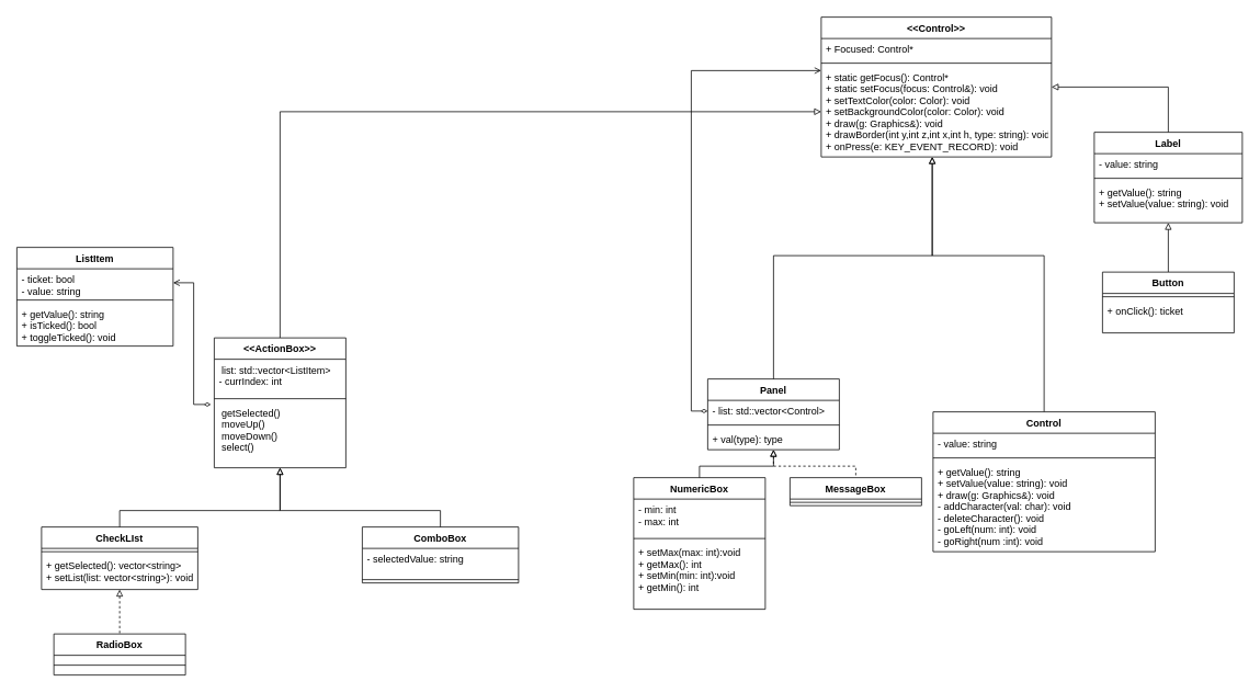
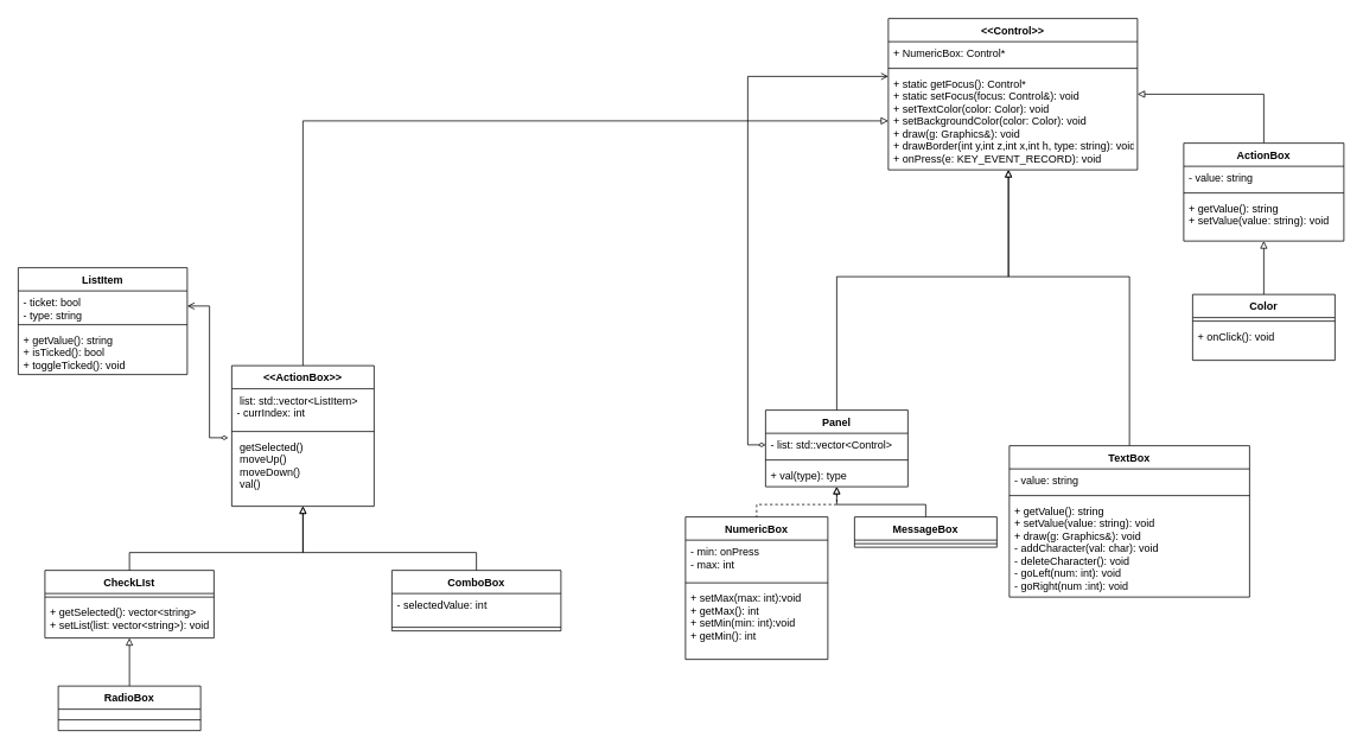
- <mxCell id="19" value="+ Focused: Control*" style="text;strokeColor=none;fillColor=none;align=left;verticalAlign=top;spacingLeft=4;spacingRight=4;overflow=hidden;rotatable=0;points=[[0,0.5],[1,0.5]];portConstraint=eastwest;" parent="18" vertex="1"><mxGeometry y="26" width="280" height="26" as="geometry" /></mxCell>
+ <mxCell id="19" value="+ NumericBox: Control*" style="text;strokeColor=none;fillColor=none;align=left;verticalAlign=top;spacingLeft=4;spacingRight=4;overflow=hidden;rotatable=0;points=[[0,0.5],[1,0.5]];portConstraint=eastwest;" parent="18" vertex="1"><mxGeometry y="26" width="280" height="26" as="geometry" /></mxCell>
- <mxCell id="32" value="Label" style="swimlane;fontStyle=1;align=center;verticalAlign=top;childLayout=stackLayout;horizontal=1;startSize=26;horizontalStack=0;resizeParent=1;resizeParentMax=0;resizeLast=0;collapsible=1;marginBottom=0;" parent="1" vertex="1"><mxGeometry x="1330" y="160" width="180" height="110" as="geometry" /></mxCell>
+ <mxCell id="32" value="ActionBox" style="swimlane;fontStyle=1;align=center;verticalAlign=top;childLayout=stackLayout;horizontal=1;startSize=26;horizontalStack=0;resizeParent=1;resizeParentMax=0;resizeLast=0;collapsible=1;marginBottom=0;" parent="1" vertex="1"><mxGeometry x="1330" y="160" width="180" height="110" as="geometry" /></mxCell>
- <mxCell id="38" value="- ticket: bool&#10;- value: string" style="text;strokeColor=none;fillColor=none;align=left;verticalAlign=top;spacingLeft=4;spacingRight=4;overflow=hidden;rotatable=0;points=[[0,0.5],[1,0.5]];portConstraint=eastwest;" parent="37" vertex="1"><mxGeometry y="26" width="190" height="34" as="geometry" /></mxCell>
+ <mxCell id="38" value="- ticket: bool&#10;- type: string" style="text;strokeColor=none;fillColor=none;align=left;verticalAlign=top;spacingLeft=4;spacingRight=4;overflow=hidden;rotatable=0;points=[[0,0.5],[1,0.5]];portConstraint=eastwest;" parent="37" vertex="1"><mxGeometry y="26" width="190" height="34" as="geometry" /></mxCell>
- <mxCell id="50" value="Button" style="swimlane;fontStyle=1;align=center;verticalAlign=top;childLayout=stackLayout;horizontal=1;startSize=26;horizontalStack=0;resizeParent=1;resizeParentMax=0;resizeLast=0;collapsible=1;marginBottom=0;" parent="1" vertex="1"><mxGeometry x="1340" y="330" width="160" height="74" as="geometry" /></mxCell>
+ <mxCell id="50" value="Color" style="swimlane;fontStyle=1;align=center;verticalAlign=top;childLayout=stackLayout;horizontal=1;startSize=26;horizontalStack=0;resizeParent=1;resizeParentMax=0;resizeLast=0;collapsible=1;marginBottom=0;" parent="1" vertex="1"><mxGeometry x="1340" y="330" width="160" height="74" as="geometry" /></mxCell>
- <mxCell id="52" value="+ onClick(): ticket" style="text;strokeColor=none;fillColor=none;align=left;verticalAlign=top;spacingLeft=4;spacingRight=4;overflow=hidden;rotatable=0;points=[[0,0.5],[1,0.5]];portConstraint=eastwest;" parent="50" vertex="1"><mxGeometry y="34" width="160" height="40" as="geometry" /></mxCell>
+ <mxCell id="52" value="+ onClick(): void" style="text;strokeColor=none;fillColor=none;align=left;verticalAlign=top;spacingLeft=4;spacingRight=4;overflow=hidden;rotatable=0;points=[[0,0.5],[1,0.5]];portConstraint=eastwest;" parent="50" vertex="1"><mxGeometry y="34" width="160" height="40" as="geometry" /></mxCell>
- <mxCell id="49" value=" getSelected()&#10; moveUp()&#10; moveDown()&#10; select()" style="text;strokeColor=none;fillColor=none;align=left;verticalAlign=top;spacingLeft=4;spacingRight=4;overflow=hidden;rotatable=0;points=[[0,0.5],[1,0.5]];portConstraint=eastwest;" parent="46" vertex="1"><mxGeometry y="78" width="160" height="80" as="geometry" /></mxCell>
+ <mxCell id="49" value=" getSelected()&#10; moveUp()&#10; moveDown()&#10; val()" style="text;strokeColor=none;fillColor=none;align=left;verticalAlign=top;spacingLeft=4;spacingRight=4;overflow=hidden;rotatable=0;points=[[0,0.5],[1,0.5]];portConstraint=eastwest;" parent="46" vertex="1"><mxGeometry y="78" width="160" height="80" as="geometry" /></mxCell>
- <mxCell id="42" value="Control" style="swimlane;fontStyle=1;align=center;verticalAlign=top;childLayout=stackLayout;horizontal=1;startSize=26;horizontalStack=0;resizeParent=1;resizeParentMax=0;resizeLast=0;collapsible=1;marginBottom=0;" parent="1" vertex="1"><mxGeometry x="1134" y="500" width="270" height="170" as="geometry" /></mxCell>
+ <mxCell id="42" value="TextBox" style="swimlane;fontStyle=1;align=center;verticalAlign=top;childLayout=stackLayout;horizontal=1;startSize=26;horizontalStack=0;resizeParent=1;resizeParentMax=0;resizeLast=0;collapsible=1;marginBottom=0;" parent="1" vertex="1"><mxGeometry x="1134" y="500" width="270" height="170" as="geometry" /></mxCell>
- <mxCell id="8" style="edgeStyle=orthogonalEdgeStyle;rounded=0;orthogonalLoop=1;jettySize=auto;html=1;entryX=0.5;entryY=0;entryDx=0;entryDy=0;endArrow=none;endFill=0;startArrow=block;startFill=0;" parent="1" source="10" target="2" edge="1"><mxGeometry relative="1" as="geometry" /></mxCell>
+ <mxCell id="8" style="edgeStyle=orthogonalEdgeStyle;rounded=0;orthogonalLoop=1;jettySize=auto;html=1;entryX=0.5;entryY=0;entryDx=0;entryDy=0;endArrow=none;endFill=0;startArrow=block;startFill=0;dashed=1;" parent="1" source="10" target="2" edge="1"><mxGeometry relative="1" as="geometry" /></mxCell>
- <mxCell id="9" style="edgeStyle=orthogonalEdgeStyle;rounded=0;orthogonalLoop=1;jettySize=auto;html=1;entryX=0.5;entryY=0;entryDx=0;entryDy=0;endArrow=none;endFill=0;startArrow=block;startFill=0;dashed=1;" parent="1" source="10" target="6" edge="1"><mxGeometry relative="1" as="geometry" /></mxCell>
+ <mxCell id="9" style="edgeStyle=orthogonalEdgeStyle;rounded=0;orthogonalLoop=1;jettySize=auto;html=1;entryX=0.5;entryY=0;entryDx=0;entryDy=0;endArrow=none;endFill=0;startArrow=block;startFill=0;" parent="1" source="10" target="6" edge="1"><mxGeometry relative="1" as="geometry" /></mxCell>
- <mxCell id="3" value="- min: int&#10;- max: int" style="text;strokeColor=none;fillColor=none;align=left;verticalAlign=top;spacingLeft=4;spacingRight=4;overflow=hidden;rotatable=0;points=[[0,0.5],[1,0.5]];portConstraint=eastwest;" parent="2" vertex="1"><mxGeometry y="26" width="160" height="44" as="geometry" /></mxCell>
+ <mxCell id="3" value="- min: onPress&#10;- max: int" style="text;strokeColor=none;fillColor=none;align=left;verticalAlign=top;spacingLeft=4;spacingRight=4;overflow=hidden;rotatable=0;points=[[0,0.5],[1,0.5]];portConstraint=eastwest;" parent="2" vertex="1"><mxGeometry y="26" width="160" height="44" as="geometry" /></mxCell>
- <mxCell id="27" value="- selectedValue: string" style="text;strokeColor=none;fillColor=none;align=left;verticalAlign=top;spacingLeft=4;spacingRight=4;overflow=hidden;rotatable=0;points=[[0,0.5],[1,0.5]];portConstraint=eastwest;" parent="26" vertex="1"><mxGeometry y="26" width="190" height="34" as="geometry" /></mxCell>
+ <mxCell id="27" value="- selectedValue: int" style="text;strokeColor=none;fillColor=none;align=left;verticalAlign=top;spacingLeft=4;spacingRight=4;overflow=hidden;rotatable=0;points=[[0,0.5],[1,0.5]];portConstraint=eastwest;" parent="26" vertex="1"><mxGeometry y="26" width="190" height="34" as="geometry" /></mxCell>
- <mxCell id="22" style="edgeStyle=orthogonalEdgeStyle;rounded=0;orthogonalLoop=1;jettySize=auto;html=1;entryX=0.5;entryY=0;entryDx=0;entryDy=0;startArrow=block;startFill=0;endArrow=none;endFill=0;dashed=1;" parent="1" source="23" target="53" edge="1"><mxGeometry relative="1" as="geometry" /></mxCell>
+ <mxCell id="22" style="edgeStyle=orthogonalEdgeStyle;rounded=0;orthogonalLoop=1;jettySize=auto;html=1;entryX=0.5;entryY=0;entryDx=0;entryDy=0;startArrow=block;startFill=0;endArrow=none;endFill=0;" parent="1" source="23" target="53" edge="1"><mxGeometry relative="1" as="geometry" /></mxCell>
